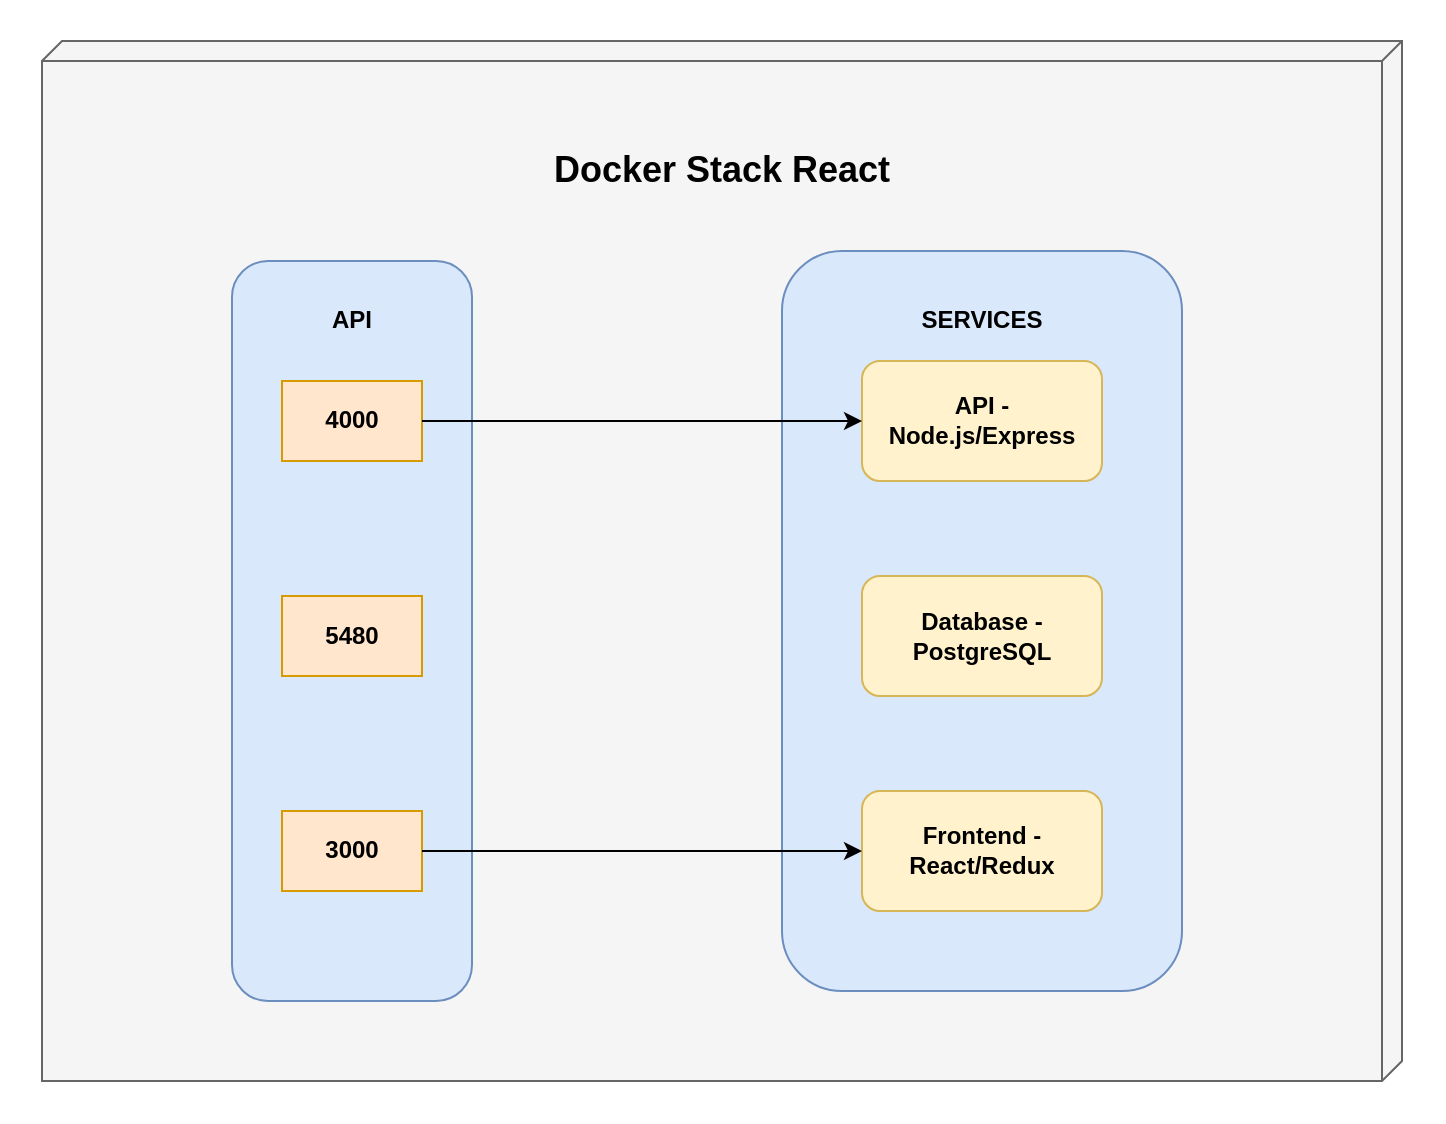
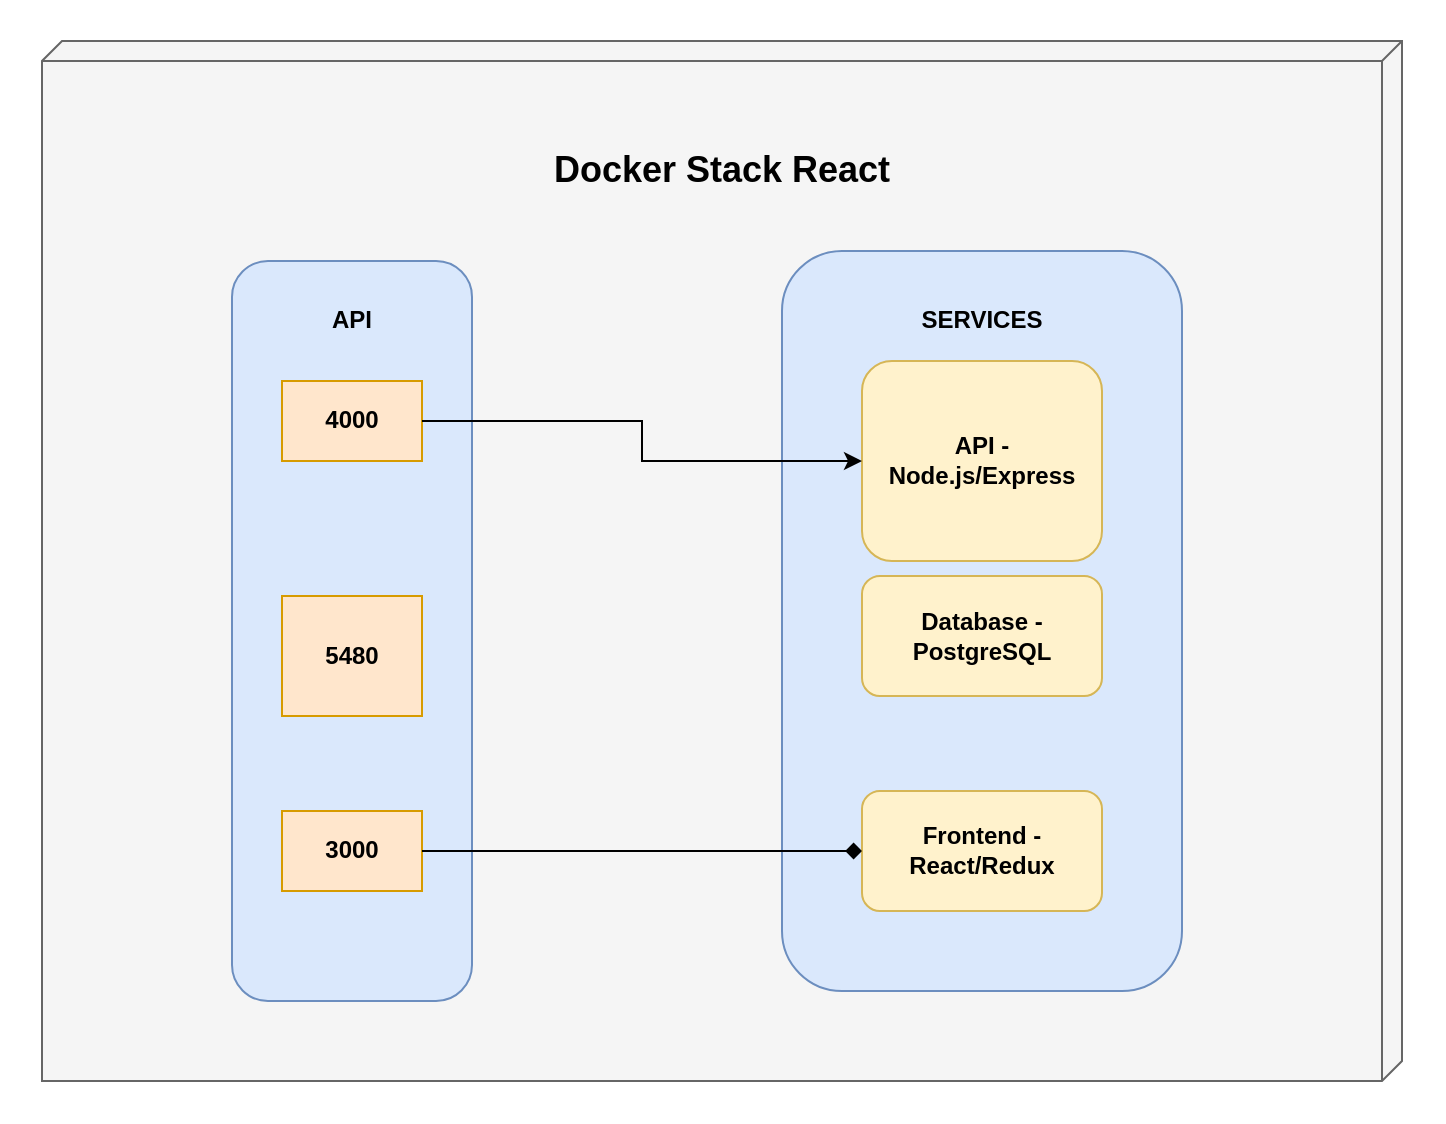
- <mxCell id="14" value="API - Node.js/Express" style="rounded=1;whiteSpace=wrap;html=1;fillColor=#fff2cc;strokeColor=#d6b656;fontStyle=1" vertex="1" parent="11"><mxGeometry x="40" y="55" width="120" height="60" as="geometry" /></mxCell>
+ <mxCell id="14" value="API - Node.js/Express" style="rounded=1;whiteSpace=wrap;html=1;fillColor=#fff2cc;strokeColor=#d6b656;fontStyle=1" vertex="1" parent="11"><mxGeometry x="40" y="55" width="120" height="100" as="geometry" /></mxCell>
- <mxCell id="8" value="5480" style="text;html=1;strokeColor=#d79b00;fillColor=#ffe6cc;align=center;verticalAlign=middle;whiteSpace=wrap;rounded=0;fontStyle=1" vertex="1" parent="5"><mxGeometry x="25" y="167.5" width="70" height="40" as="geometry" /></mxCell>
+ <mxCell id="8" value="5480" style="text;html=1;strokeColor=#d79b00;fillColor=#ffe6cc;align=center;verticalAlign=middle;whiteSpace=wrap;rounded=0;fontStyle=1" vertex="1" parent="5"><mxGeometry x="25" y="167.5" width="70" height="60" as="geometry" /></mxCell>
- <mxCell id="19" style="edgeStyle=orthogonalEdgeStyle;rounded=0;orthogonalLoop=1;jettySize=auto;html=1;" edge="1" parent="4" source="9" target="15"><mxGeometry relative="1" as="geometry" /></mxCell>
+ <mxCell id="19" style="edgeStyle=orthogonalEdgeStyle;rounded=0;orthogonalLoop=1;jettySize=auto;html=1;endArrow=diamond;" edge="1" parent="4" source="9" target="15"><mxGeometry relative="1" as="geometry" /></mxCell>
